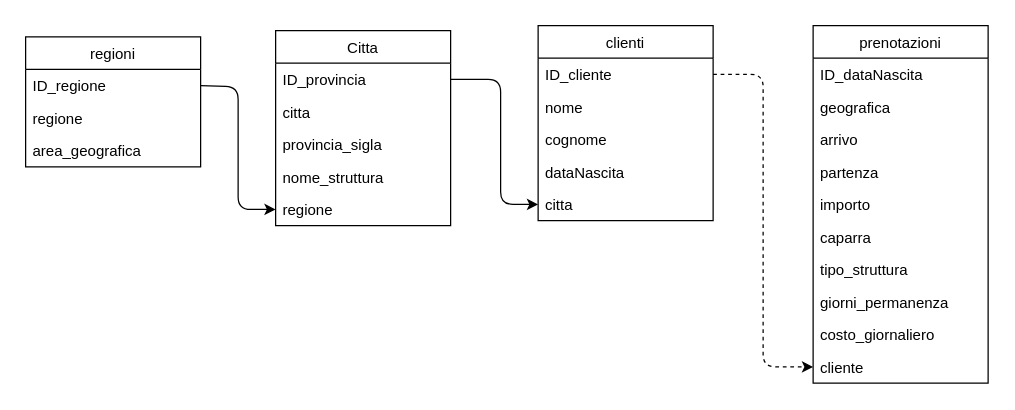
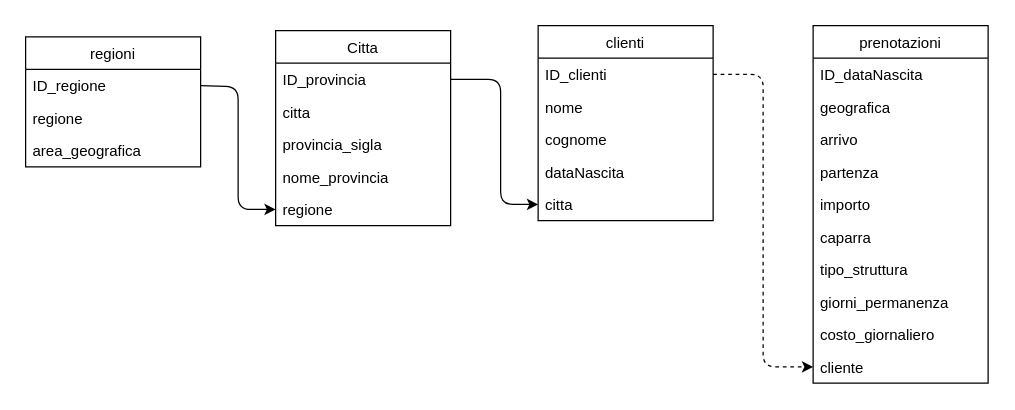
- <mxCell id="7" value="ID_cliente" style="text;strokeColor=none;fillColor=none;align=left;verticalAlign=top;spacingLeft=4;spacingRight=4;overflow=hidden;rotatable=0;points=[[0,0.5],[1,0.5]];portConstraint=eastwest;" vertex="1" parent="6"><mxGeometry y="26" width="140" height="26" as="geometry" /></mxCell>
+ <mxCell id="7" value="ID_clienti" style="text;strokeColor=none;fillColor=none;align=left;verticalAlign=top;spacingLeft=4;spacingRight=4;overflow=hidden;rotatable=0;points=[[0,0.5],[1,0.5]];portConstraint=eastwest;" vertex="1" parent="6"><mxGeometry y="26" width="140" height="26" as="geometry" /></mxCell>
- <mxCell id="27" value="nome_struttura" style="text;strokeColor=none;fillColor=none;align=left;verticalAlign=top;spacingLeft=4;spacingRight=4;overflow=hidden;rotatable=0;points=[[0,0.5],[1,0.5]];portConstraint=eastwest;" vertex="1" parent="23"><mxGeometry y="104" width="140" height="26" as="geometry" /></mxCell>
+ <mxCell id="27" value="nome_provincia" style="text;strokeColor=none;fillColor=none;align=left;verticalAlign=top;spacingLeft=4;spacingRight=4;overflow=hidden;rotatable=0;points=[[0,0.5],[1,0.5]];portConstraint=eastwest;" vertex="1" parent="23"><mxGeometry y="104" width="140" height="26" as="geometry" /></mxCell>
